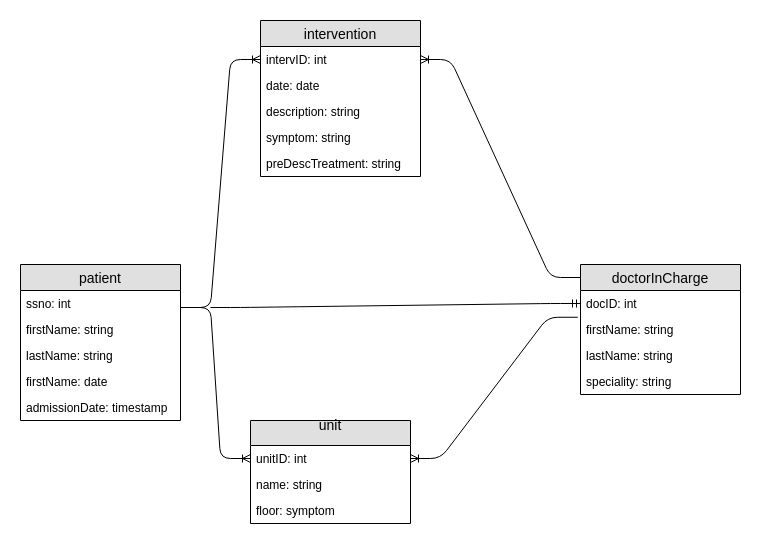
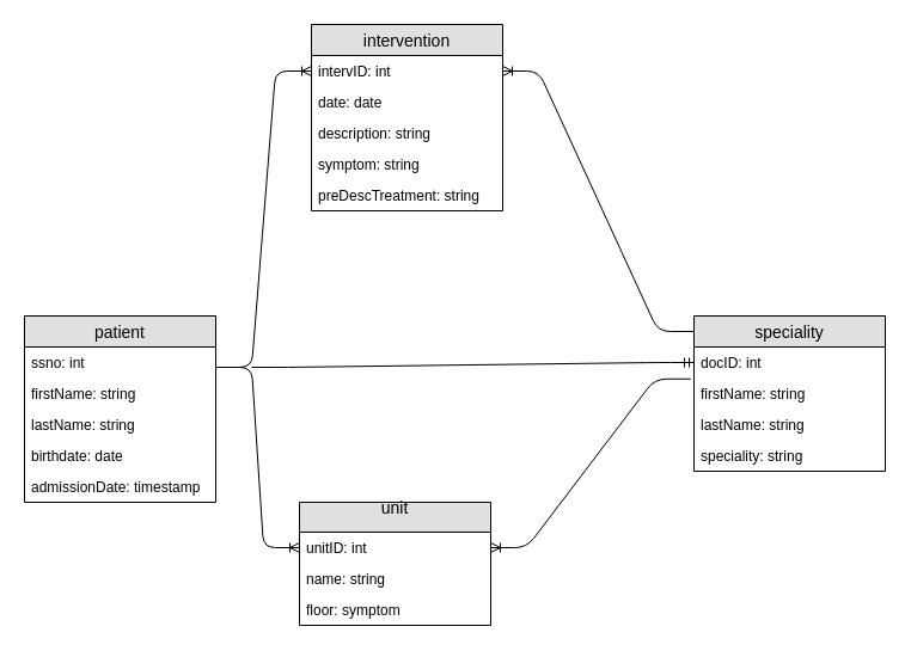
- <mxCell id="6" value="doctorInCharge" style="swimlane;fontStyle=0;childLayout=stackLayout;horizontal=1;startSize=26;fillColor=#e0e0e0;horizontalStack=0;resizeParent=1;resizeParentMax=0;resizeLast=0;collapsible=1;marginBottom=0;swimlaneFillColor=#ffffff;align=center;fontSize=14;" vertex="1" parent="1"><mxGeometry x="580" y="264" width="160" height="130" as="geometry" /></mxCell>
+ <mxCell id="6" value="speciality" style="swimlane;fontStyle=0;childLayout=stackLayout;horizontal=1;startSize=26;fillColor=#e0e0e0;horizontalStack=0;resizeParent=1;resizeParentMax=0;resizeLast=0;collapsible=1;marginBottom=0;swimlaneFillColor=#ffffff;align=center;fontSize=14;" vertex="1" parent="1"><mxGeometry x="580" y="264" width="160" height="130" as="geometry" /></mxCell>
- <mxCell id="15" value="firstName: date" style="text;strokeColor=none;fillColor=none;spacingLeft=4;spacingRight=4;overflow=hidden;rotatable=0;points=[[0,0.5],[1,0.5]];portConstraint=eastwest;fontSize=12;" vertex="1" parent="11"><mxGeometry y="104" width="160" height="26" as="geometry" /></mxCell>
+ <mxCell id="15" value="birthdate: date" style="text;strokeColor=none;fillColor=none;spacingLeft=4;spacingRight=4;overflow=hidden;rotatable=0;points=[[0,0.5],[1,0.5]];portConstraint=eastwest;fontSize=12;" vertex="1" parent="11"><mxGeometry y="104" width="160" height="26" as="geometry" /></mxCell>
